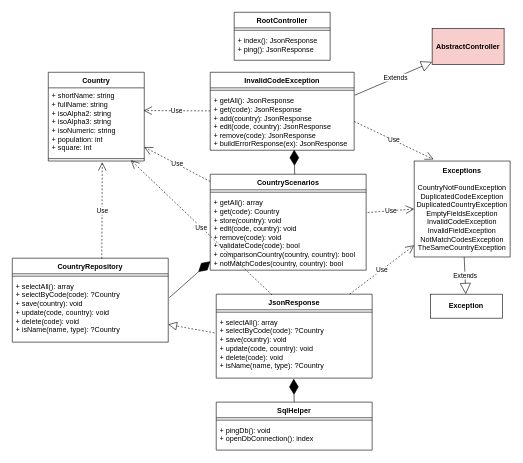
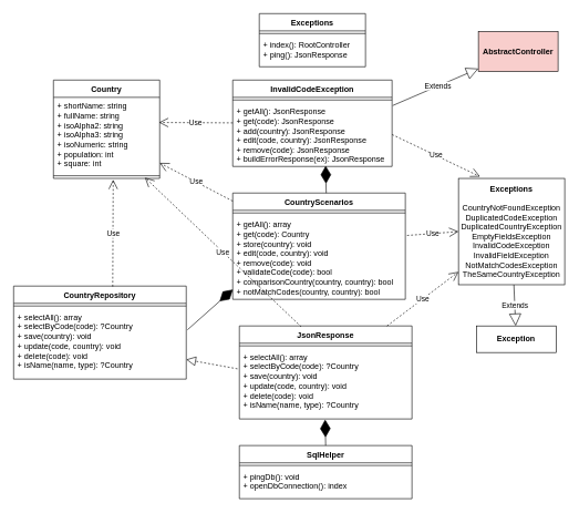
- <mxCell id="3" value="RootController" style="swimlane;fontStyle=1;align=center;verticalAlign=top;childLayout=stackLayout;horizontal=1;startSize=26;horizontalStack=0;resizeParent=1;resizeParentMax=0;resizeLast=0;collapsible=1;marginBottom=0;whiteSpace=wrap;html=1;" vertex="1" parent="1"><mxGeometry x="390" y="20" width="160" height="80" as="geometry" /></mxCell>
+ <mxCell id="3" value="Exceptions" style="swimlane;fontStyle=1;align=center;verticalAlign=top;childLayout=stackLayout;horizontal=1;startSize=26;horizontalStack=0;resizeParent=1;resizeParentMax=0;resizeLast=0;collapsible=1;marginBottom=0;whiteSpace=wrap;html=1;" vertex="1" parent="1"><mxGeometry x="390" y="20" width="160" height="80" as="geometry" /></mxCell>
- <mxCell id="5" value="+ index(): JsonResponse&lt;div&gt;+ ping(): JsonResponse&lt;/div&gt;" style="text;strokeColor=none;fillColor=none;align=left;verticalAlign=top;spacingLeft=4;spacingRight=4;overflow=hidden;rotatable=0;points=[[0,0.5],[1,0.5]];portConstraint=eastwest;whiteSpace=wrap;html=1;" vertex="1" parent="3"><mxGeometry y="34" width="160" height="46" as="geometry" /></mxCell>
+ <mxCell id="5" value="+ index(): RootController&lt;div&gt;+ ping(): JsonResponse&lt;/div&gt;" style="text;strokeColor=none;fillColor=none;align=left;verticalAlign=top;spacingLeft=4;spacingRight=4;overflow=hidden;rotatable=0;points=[[0,0.5],[1,0.5]];portConstraint=eastwest;whiteSpace=wrap;html=1;" vertex="1" parent="3"><mxGeometry y="34" width="160" height="46" as="geometry" /></mxCell>
